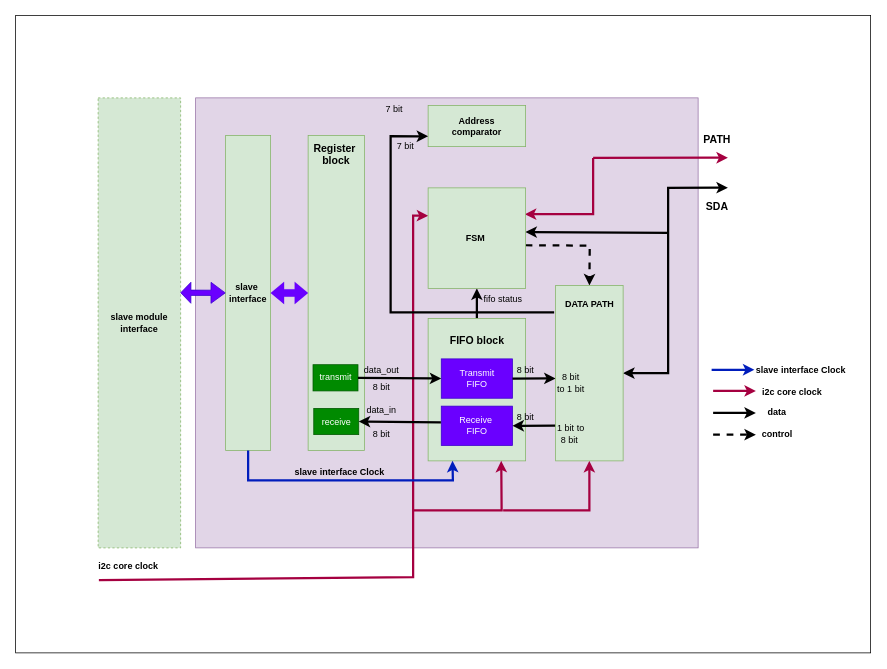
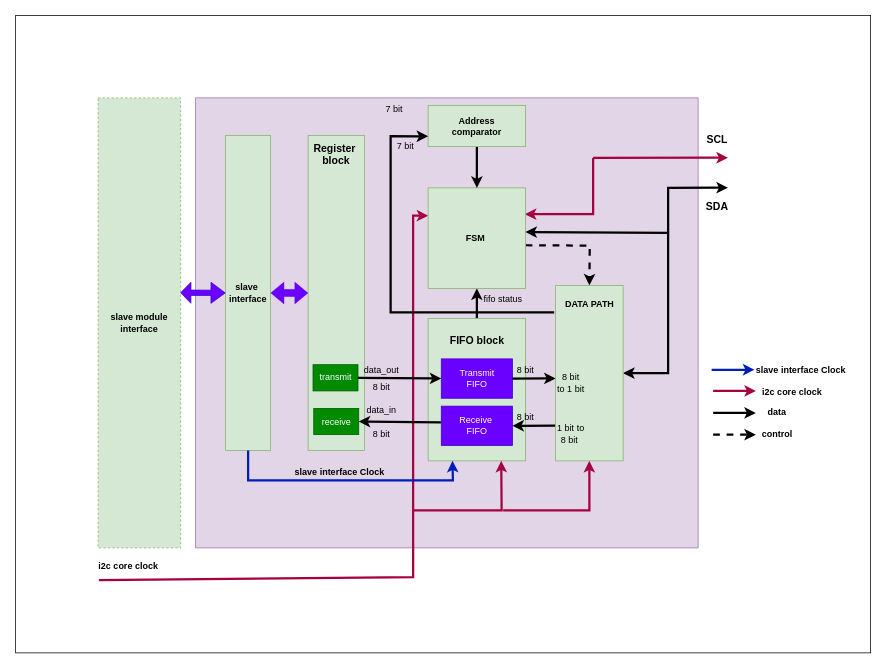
- <mxCell id="28" value="&lt;b&gt;&lt;font style=&quot;font-size: 14px;&quot;&gt;PATH&lt;/font&gt;&lt;/b&gt;" style="text;html=1;align=center;verticalAlign=middle;resizable=0;points=[];autosize=1;strokeColor=none;fillColor=none;" parent="1" vertex="1"><mxGeometry x="930" y="171" width="50" height="30" as="geometry" /></mxCell>
+ <mxCell id="28" value="&lt;b&gt;&lt;font style=&quot;font-size: 14px;&quot;&gt;SCL&lt;/font&gt;&lt;/b&gt;" style="text;html=1;align=center;verticalAlign=middle;resizable=0;points=[];autosize=1;strokeColor=none;fillColor=none;" parent="1" vertex="1"><mxGeometry x="930" y="171" width="50" height="30" as="geometry" /></mxCell>
+ <mxCell id="34" style="edgeStyle=orthogonalEdgeStyle;rounded=0;orthogonalLoop=1;jettySize=auto;html=1;strokeWidth=3;" parent="1" source="35" target="33" edge="1"><mxGeometry relative="1" as="geometry" /></mxCell>
